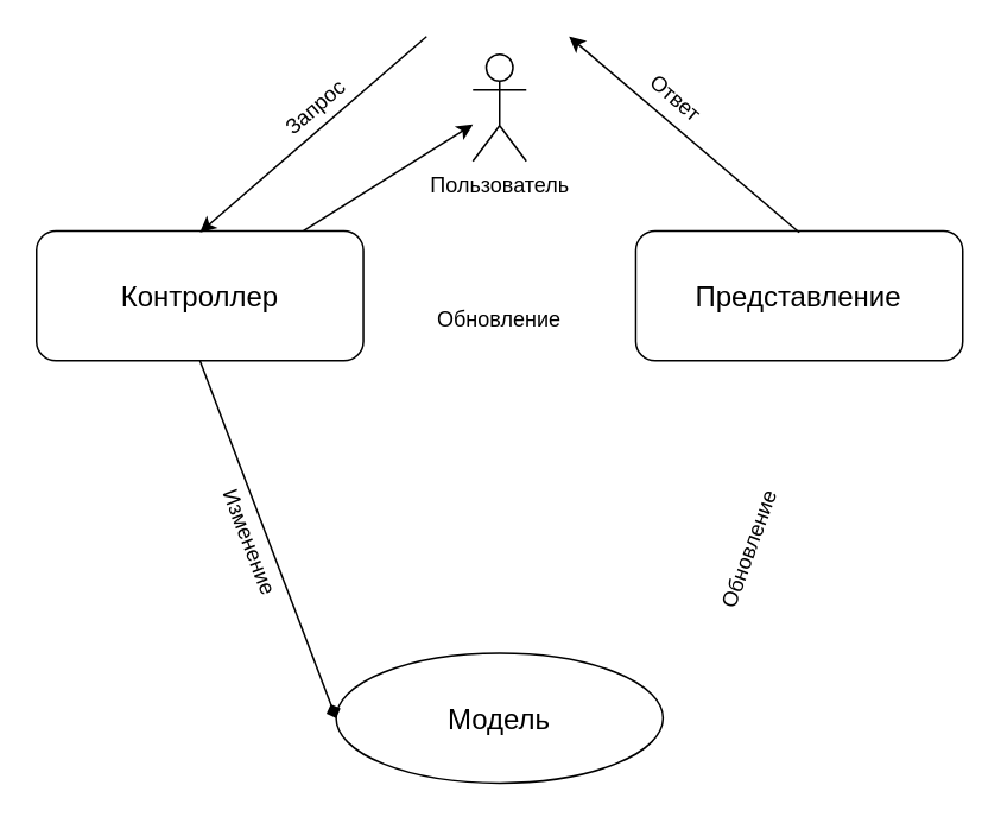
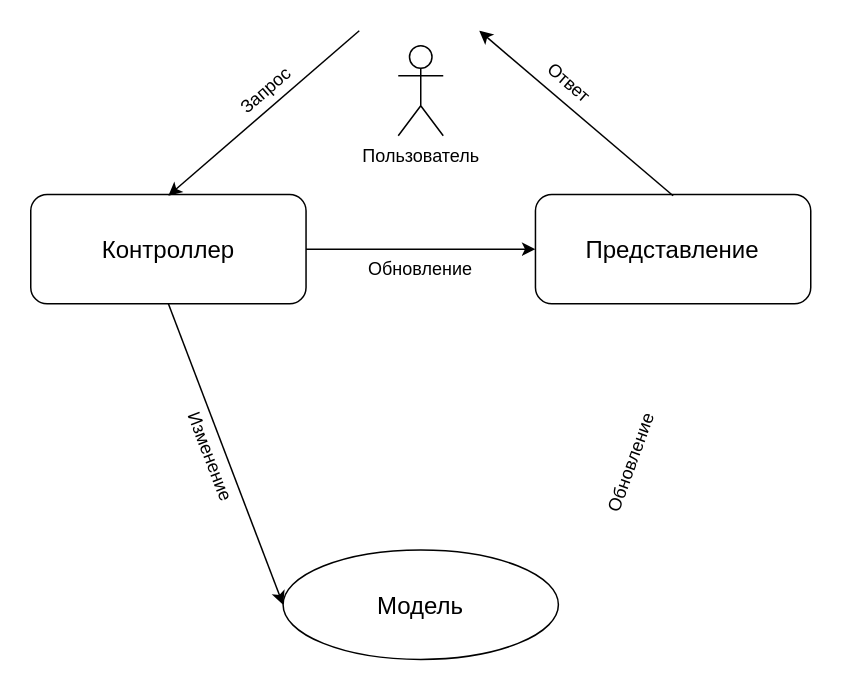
- <mxCell id="14" value="" style="endArrow=classic;html=1;rounded=0;fontSize=12;" parent="1" source="8" target="3" edge="1"><mxGeometry width="50" height="50" relative="1" as="geometry"><mxPoint x="730" y="229.12" as="sourcePoint" /><mxPoint x="780" y="179.12" as="targetPoint" /></mxGeometry></mxCell>
+ <mxCell id="14" value="" style="endArrow=classic;html=1;rounded=0;fontSize=12;entryX=0;entryY=0.5;entryDx=0;entryDy=0;" parent="1" source="8" target="9" edge="1"><mxGeometry width="50" height="50" relative="1" as="geometry"><mxPoint x="730" y="229.12" as="sourcePoint" /><mxPoint x="780" y="179.12" as="targetPoint" /></mxGeometry></mxCell>
- <mxCell id="11" value="" style="endArrow=diamond;html=1;rounded=0;exitX=0.5;exitY=1;exitDx=0;exitDy=0;entryX=0;entryY=0.5;entryDx=0;entryDy=0;" parent="1" source="8" target="10" edge="1"><mxGeometry width="50" height="50" relative="1" as="geometry"><mxPoint x="264.706" y="512.061" as="sourcePoint" /><mxPoint x="341.176" y="420.885" as="targetPoint" /></mxGeometry></mxCell>
+ <mxCell id="11" value="" style="endArrow=classic;html=1;rounded=0;exitX=0.5;exitY=1;exitDx=0;exitDy=0;entryX=0;entryY=0.5;entryDx=0;entryDy=0;" parent="1" source="8" target="10" edge="1"><mxGeometry width="50" height="50" relative="1" as="geometry"><mxPoint x="264.706" y="512.061" as="sourcePoint" /><mxPoint x="341.176" y="420.885" as="targetPoint" /></mxGeometry></mxCell>
